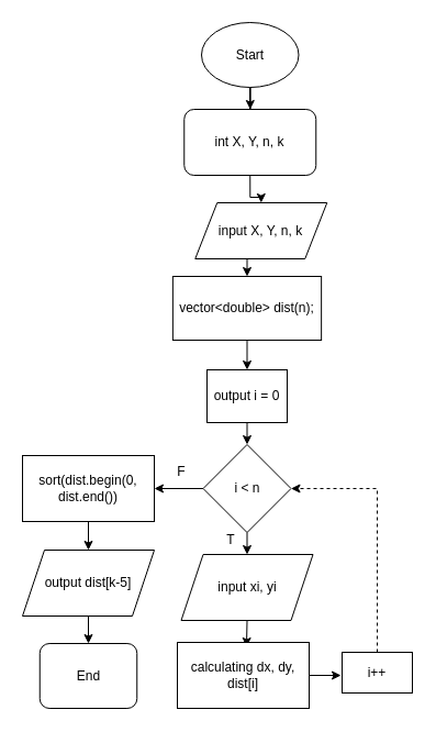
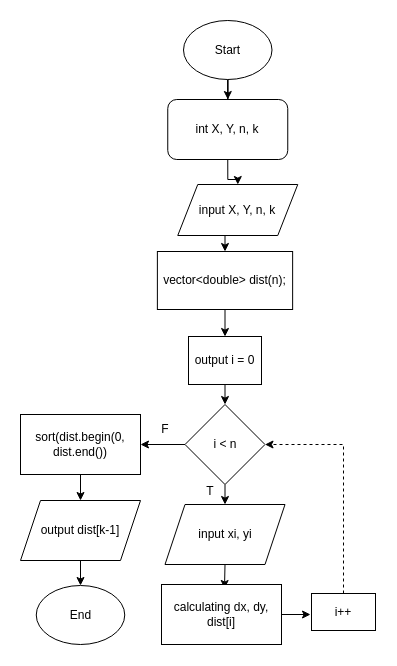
- <mxCell id="24" value="output dist[k-5]" style="shape=parallelogram;perimeter=parallelogramPerimeter;whiteSpace=wrap;html=1;fixedSize=1;" vertex="1" parent="1"><mxGeometry x="20" y="500" width="120" height="60" as="geometry" /></mxCell>
+ <mxCell id="24" value="output dist[k-1]" style="shape=parallelogram;perimeter=parallelogramPerimeter;whiteSpace=wrap;html=1;fixedSize=1;" vertex="1" parent="1"><mxGeometry x="20" y="500" width="120" height="60" as="geometry" /></mxCell>
- <mxCell id="25" value="End" style="whiteSpace=wrap;html=1;rounded=1;" vertex="1" parent="1"><mxGeometry x="35.75" y="585" width="88.5" height="59" as="geometry" /></mxCell>
+ <mxCell id="25" value="End" style="ellipse;whiteSpace=wrap;html=1;" vertex="1" parent="1"><mxGeometry x="35.75" y="585" width="88.5" height="59" as="geometry" /></mxCell>
